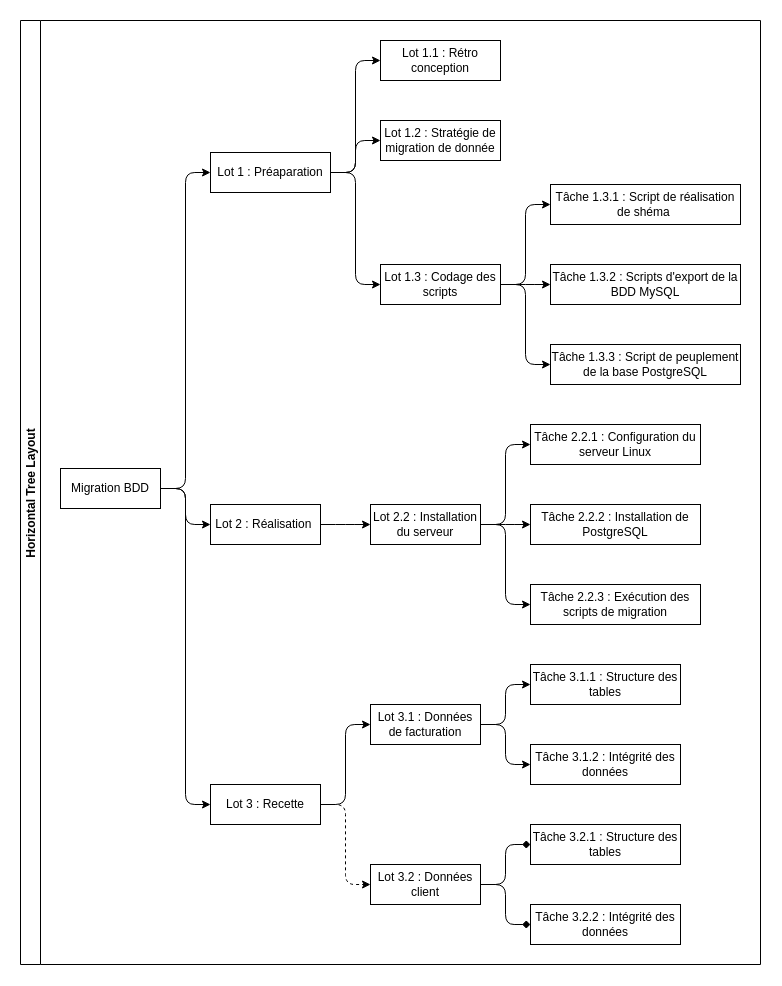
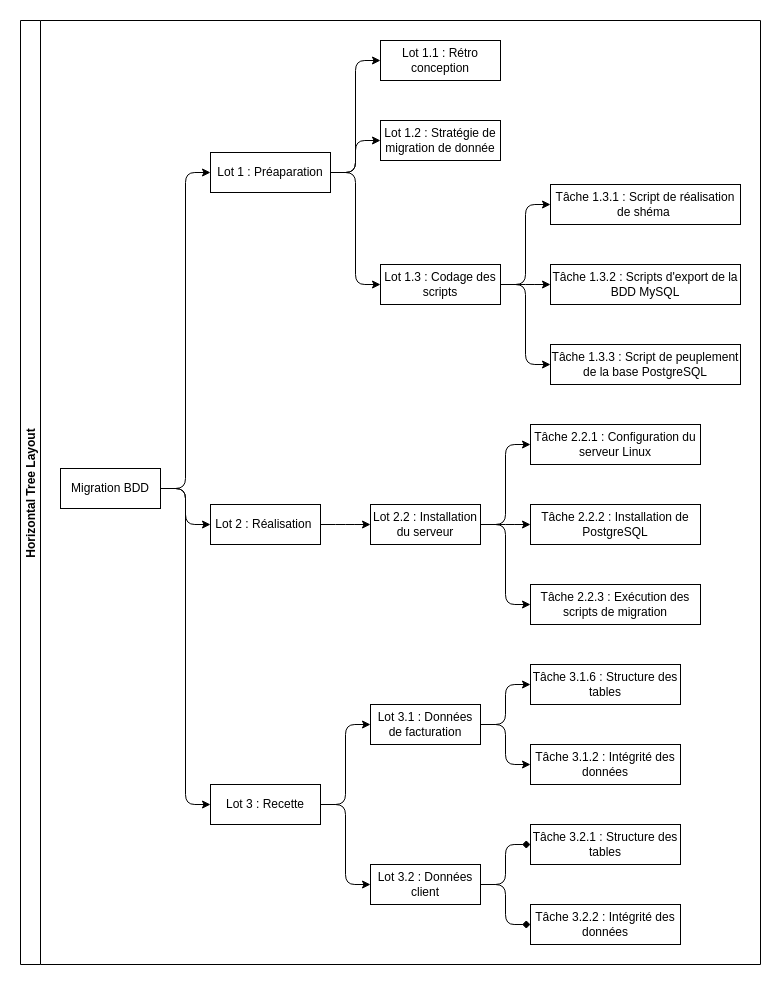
- <mxCell id="35" value="Tâche 3.1.1 : Structure des tables" style="whiteSpace=wrap;html=1;" vertex="1" parent="2"><mxGeometry x="510" y="644" width="150" height="40" as="geometry" /></mxCell>
+ <mxCell id="35" value="Tâche 3.1.6 : Structure des tables" style="whiteSpace=wrap;html=1;" vertex="1" parent="2"><mxGeometry x="510" y="644" width="150" height="40" as="geometry" /></mxCell>
- <mxCell id="36" value="" style="edgeStyle=elbowEdgeStyle;elbow=horizontal;html=1;rounded=1;curved=0;sourcePerimeterSpacing=0;targetPerimeterSpacing=0;startSize=6;endSize=6;dashed=1;" edge="1" parent="2" source="9" target="37"><mxGeometry relative="1" as="geometry"><mxPoint x="140" y="-621.3" as="sourcePoint" /></mxGeometry></mxCell>
+ <mxCell id="36" value="" style="edgeStyle=elbowEdgeStyle;elbow=horizontal;html=1;rounded=1;curved=0;sourcePerimeterSpacing=0;targetPerimeterSpacing=0;startSize=6;endSize=6;" edge="1" parent="2" source="9" target="37"><mxGeometry relative="1" as="geometry"><mxPoint x="140" y="-621.3" as="sourcePoint" /></mxGeometry></mxCell>
